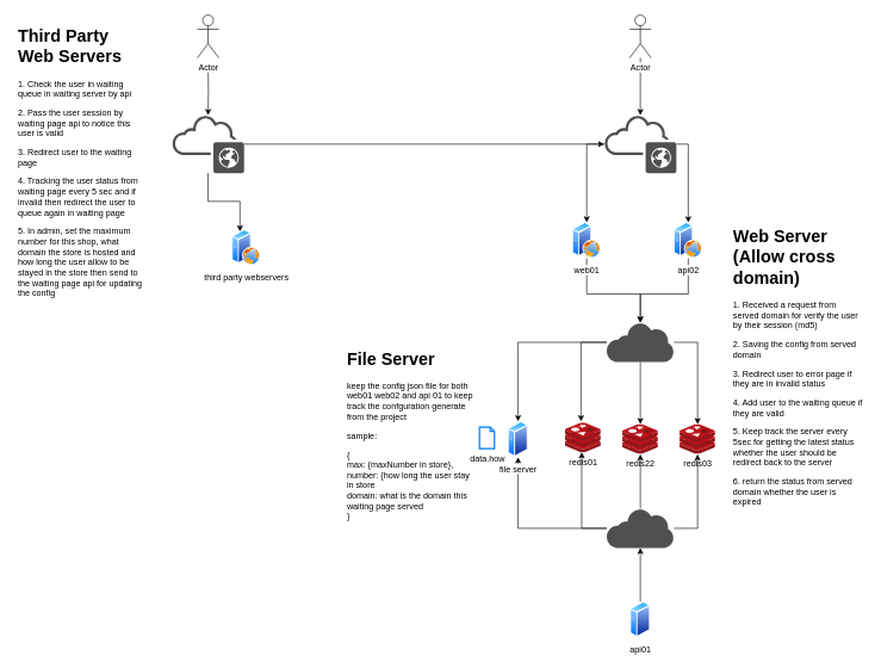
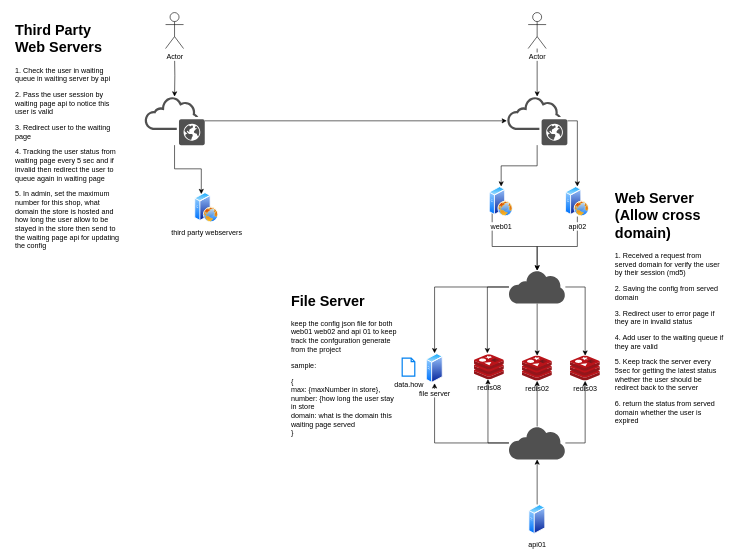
- <mxCell id="3" value="web01" style="aspect=fixed;perimeter=ellipsePerimeter;html=1;align=center;shadow=0;dashed=0;spacingTop=3;image;image=img/lib/active_directory/web_server.svg;" vertex="1" parent="1"><mxGeometry x="800" y="310" width="40" height="50" as="geometry" /></mxCell>
+ <mxCell id="3" value="web01" style="aspect=fixed;perimeter=ellipsePerimeter;html=1;align=center;shadow=0;dashed=0;spacingTop=3;image;image=img/lib/active_directory/web_server.svg;" vertex="1" parent="1"><mxGeometry x="815" y="310" width="40" height="50" as="geometry" /></mxCell>
- <mxCell id="8" value="redis01" style="aspect=fixed;html=1;points=[];align=center;image;fontSize=12;image=img/lib/mscae/Cache_Redis_Product.svg;" vertex="1" parent="1"><mxGeometry x="790" y="590" width="50" height="42" as="geometry" /></mxCell>
+ <mxCell id="8" value="redis08" style="aspect=fixed;html=1;points=[];align=center;image;fontSize=12;image=img/lib/mscae/Cache_Redis_Product.svg;" vertex="1" parent="1"><mxGeometry x="790" y="590" width="50" height="42" as="geometry" /></mxCell>
- <mxCell id="9" value="redis22" style="aspect=fixed;html=1;points=[];align=center;image;fontSize=12;image=img/lib/mscae/Cache_Redis_Product.svg;" vertex="1" parent="1"><mxGeometry x="870" y="592" width="50" height="42" as="geometry" /></mxCell>
+ <mxCell id="9" value="redis02" style="aspect=fixed;html=1;points=[];align=center;image;fontSize=12;image=img/lib/mscae/Cache_Redis_Product.svg;" vertex="1" parent="1"><mxGeometry x="870" y="592" width="50" height="42" as="geometry" /></mxCell>
